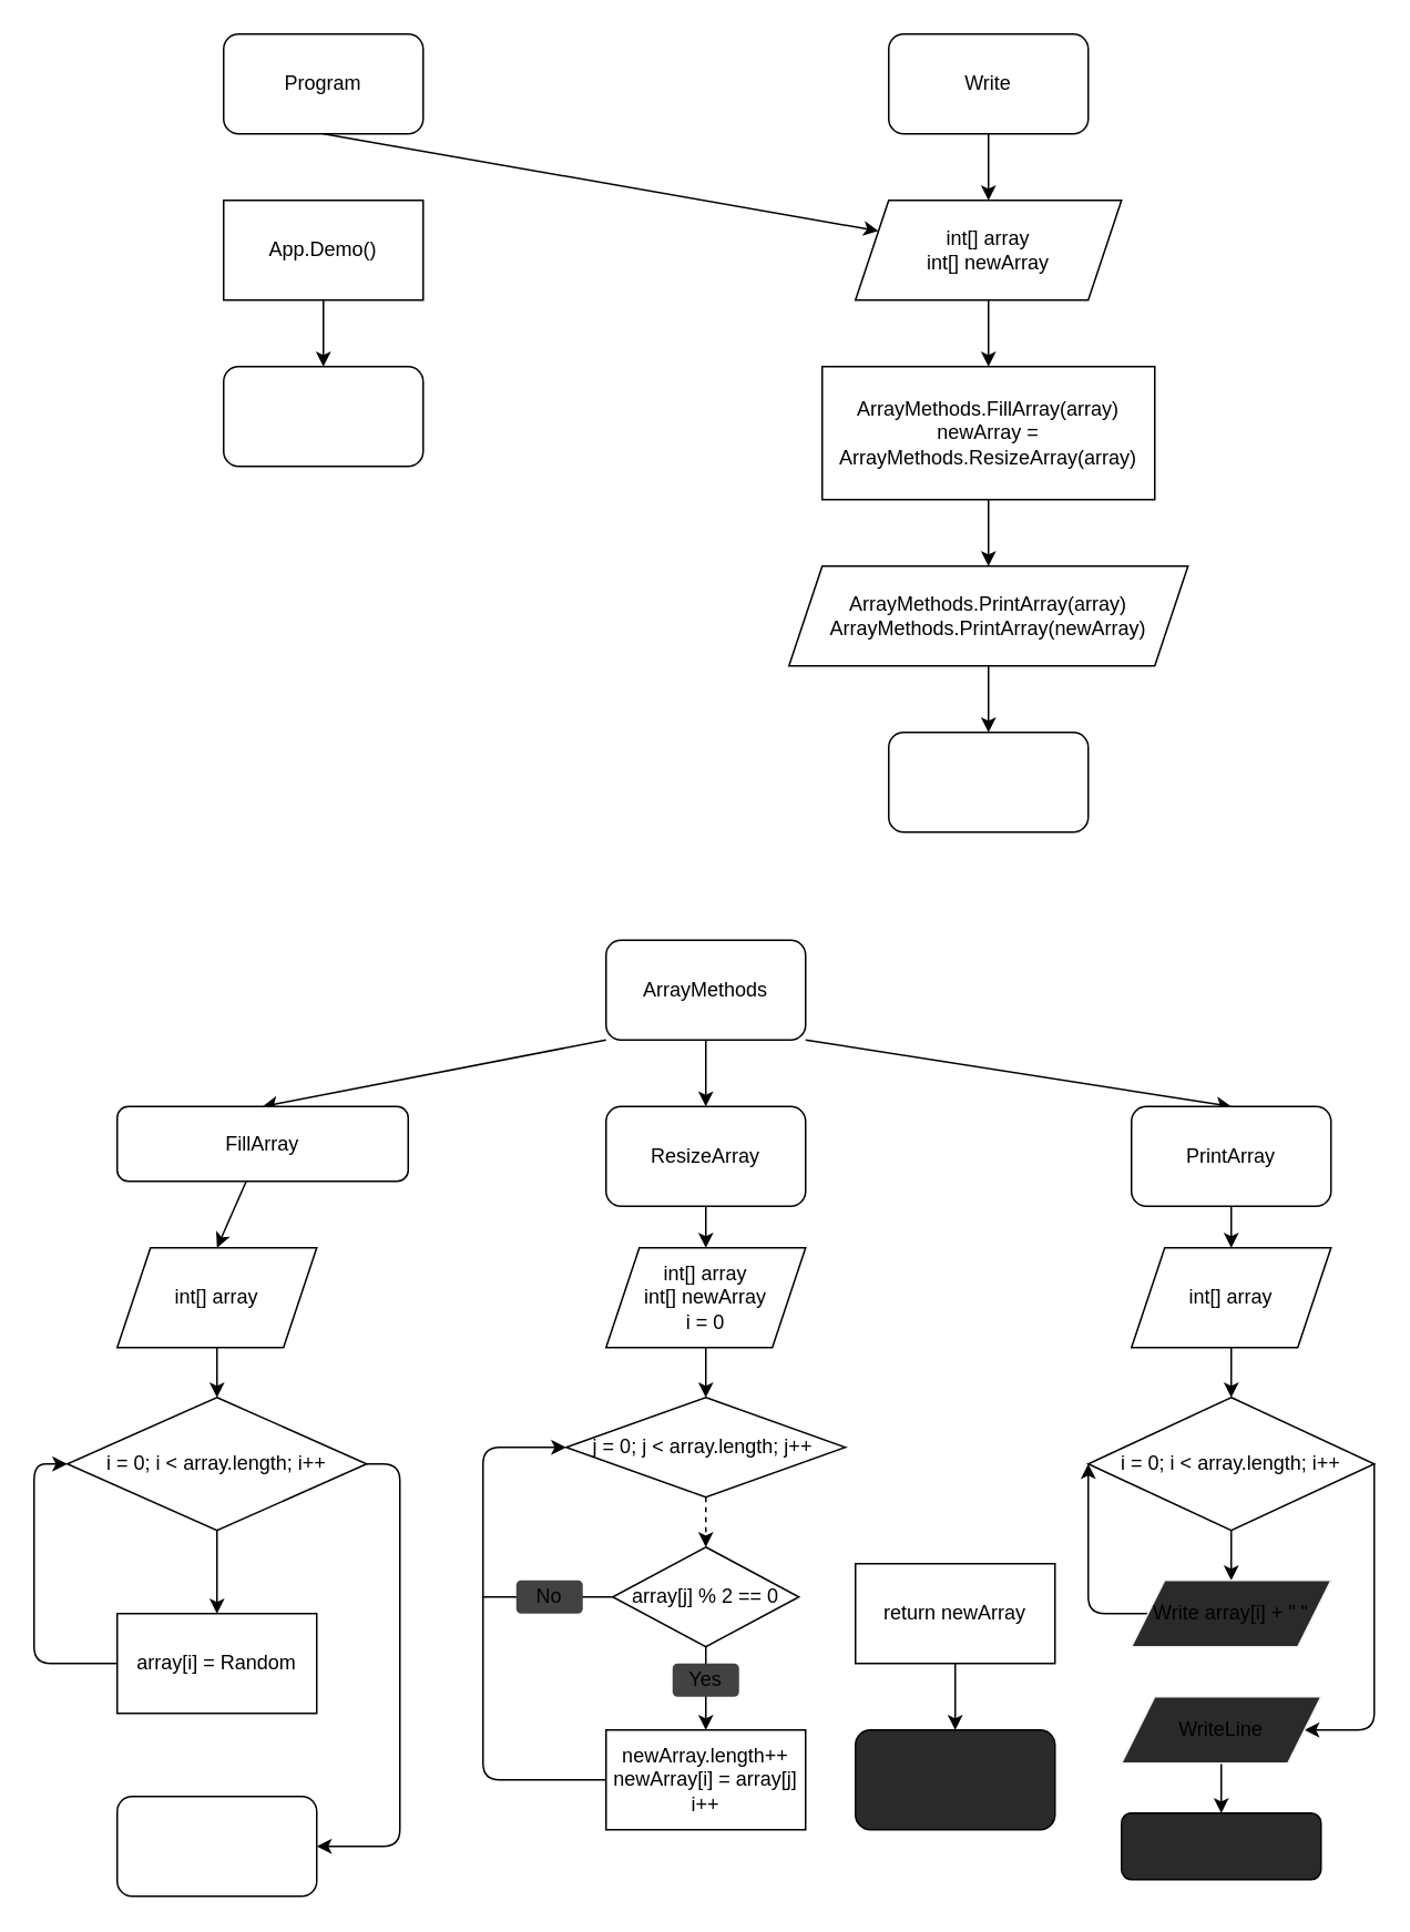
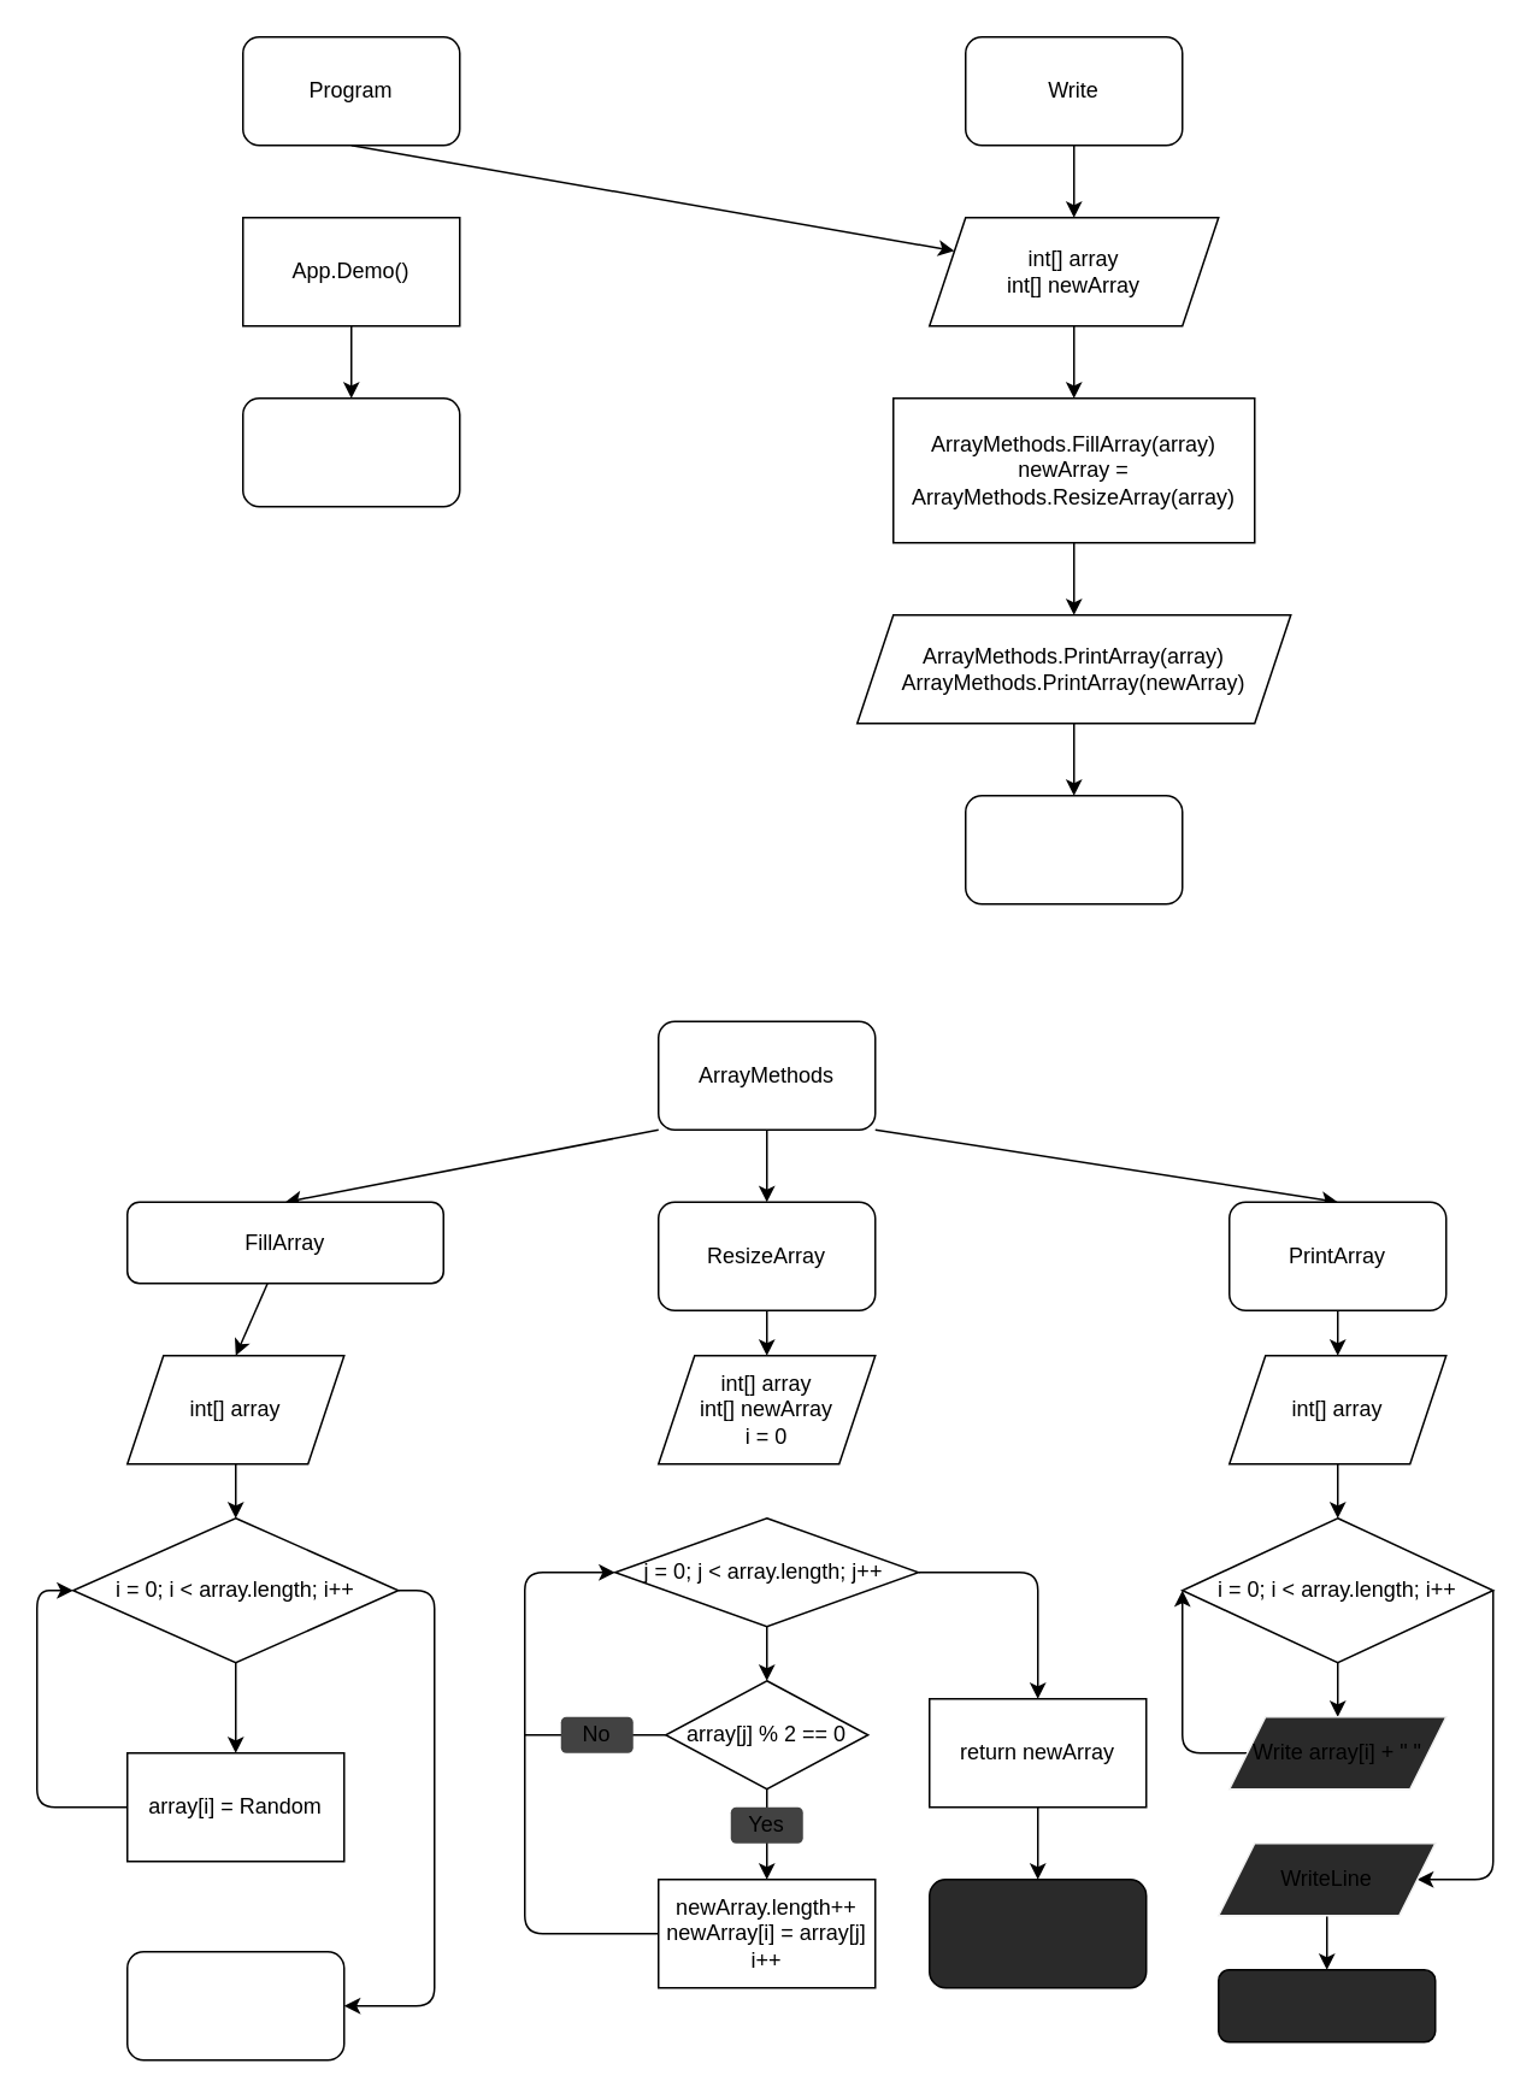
- <mxCell id="32" value="" style="edgeStyle=none;html=1;" edge="1" parent="1" source="33" target="36"><mxGeometry relative="1" as="geometry" /></mxCell>
+ <mxCell id="35" style="edgeStyle=none;html=1;exitX=1;exitY=0.5;exitDx=0;exitDy=0;entryX=0.5;entryY=0;entryDx=0;entryDy=0;endArrow=classic;endFill=1;" edge="1" parent="1" source="36" target="45"><mxGeometry relative="1" as="geometry"><Array as="points"><mxPoint x="574" y="870" /></Array></mxGeometry></mxCell>
- <mxCell id="34" value="" style="edgeStyle=none;html=1;dashed=1;" edge="1" parent="1" source="36" target="39"><mxGeometry relative="1" as="geometry" /></mxCell>
+ <mxCell id="34" value="" style="edgeStyle=none;html=1;" edge="1" parent="1" source="36" target="39"><mxGeometry relative="1" as="geometry" /></mxCell>
